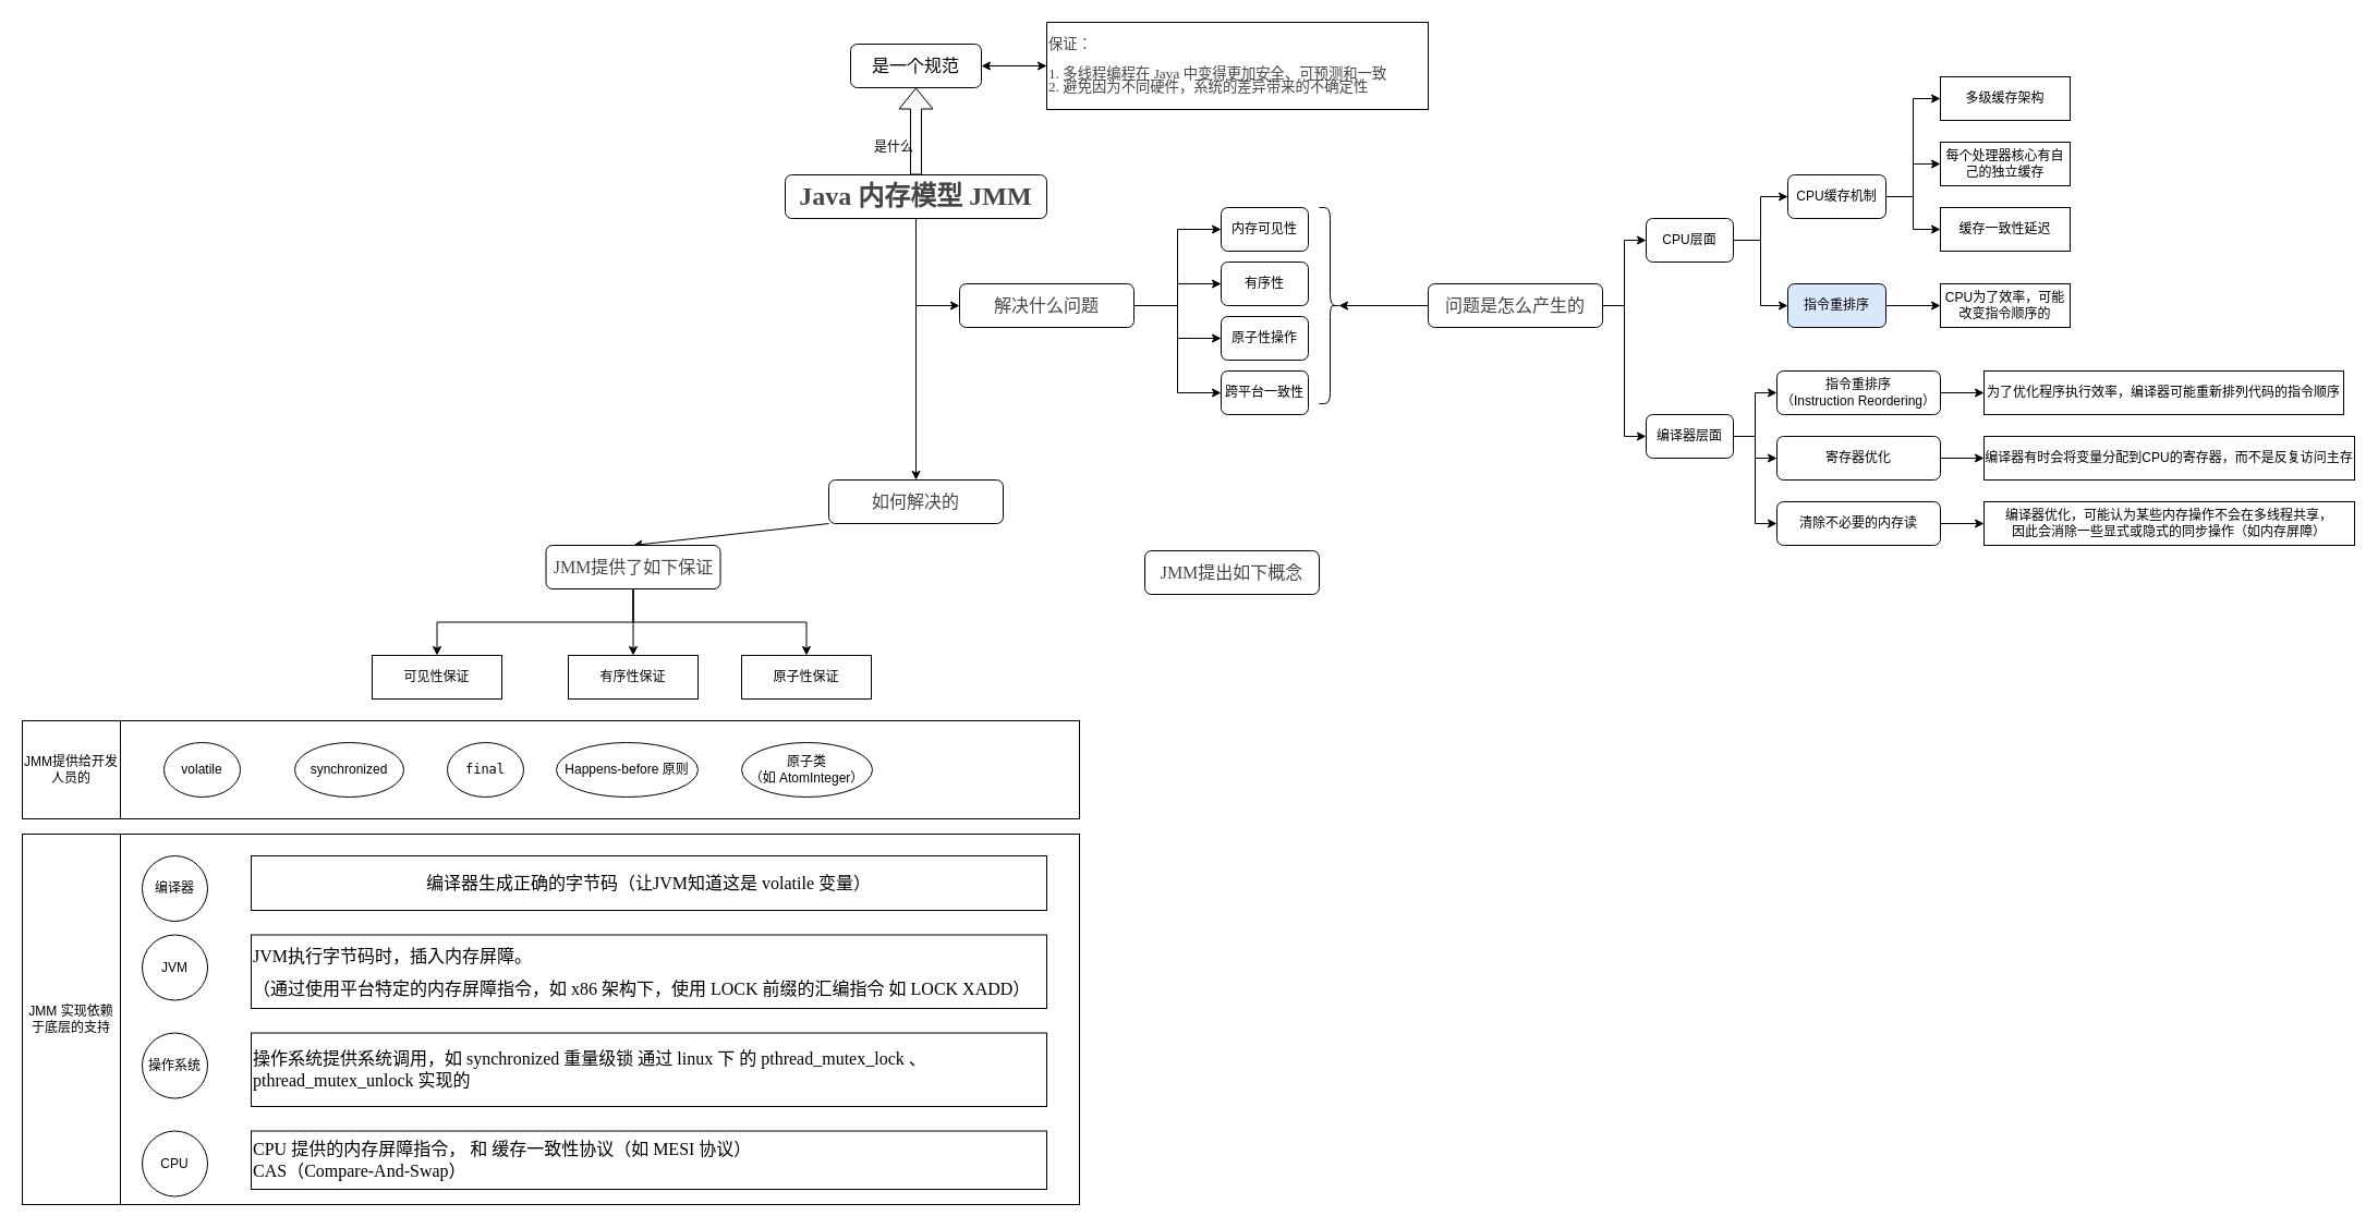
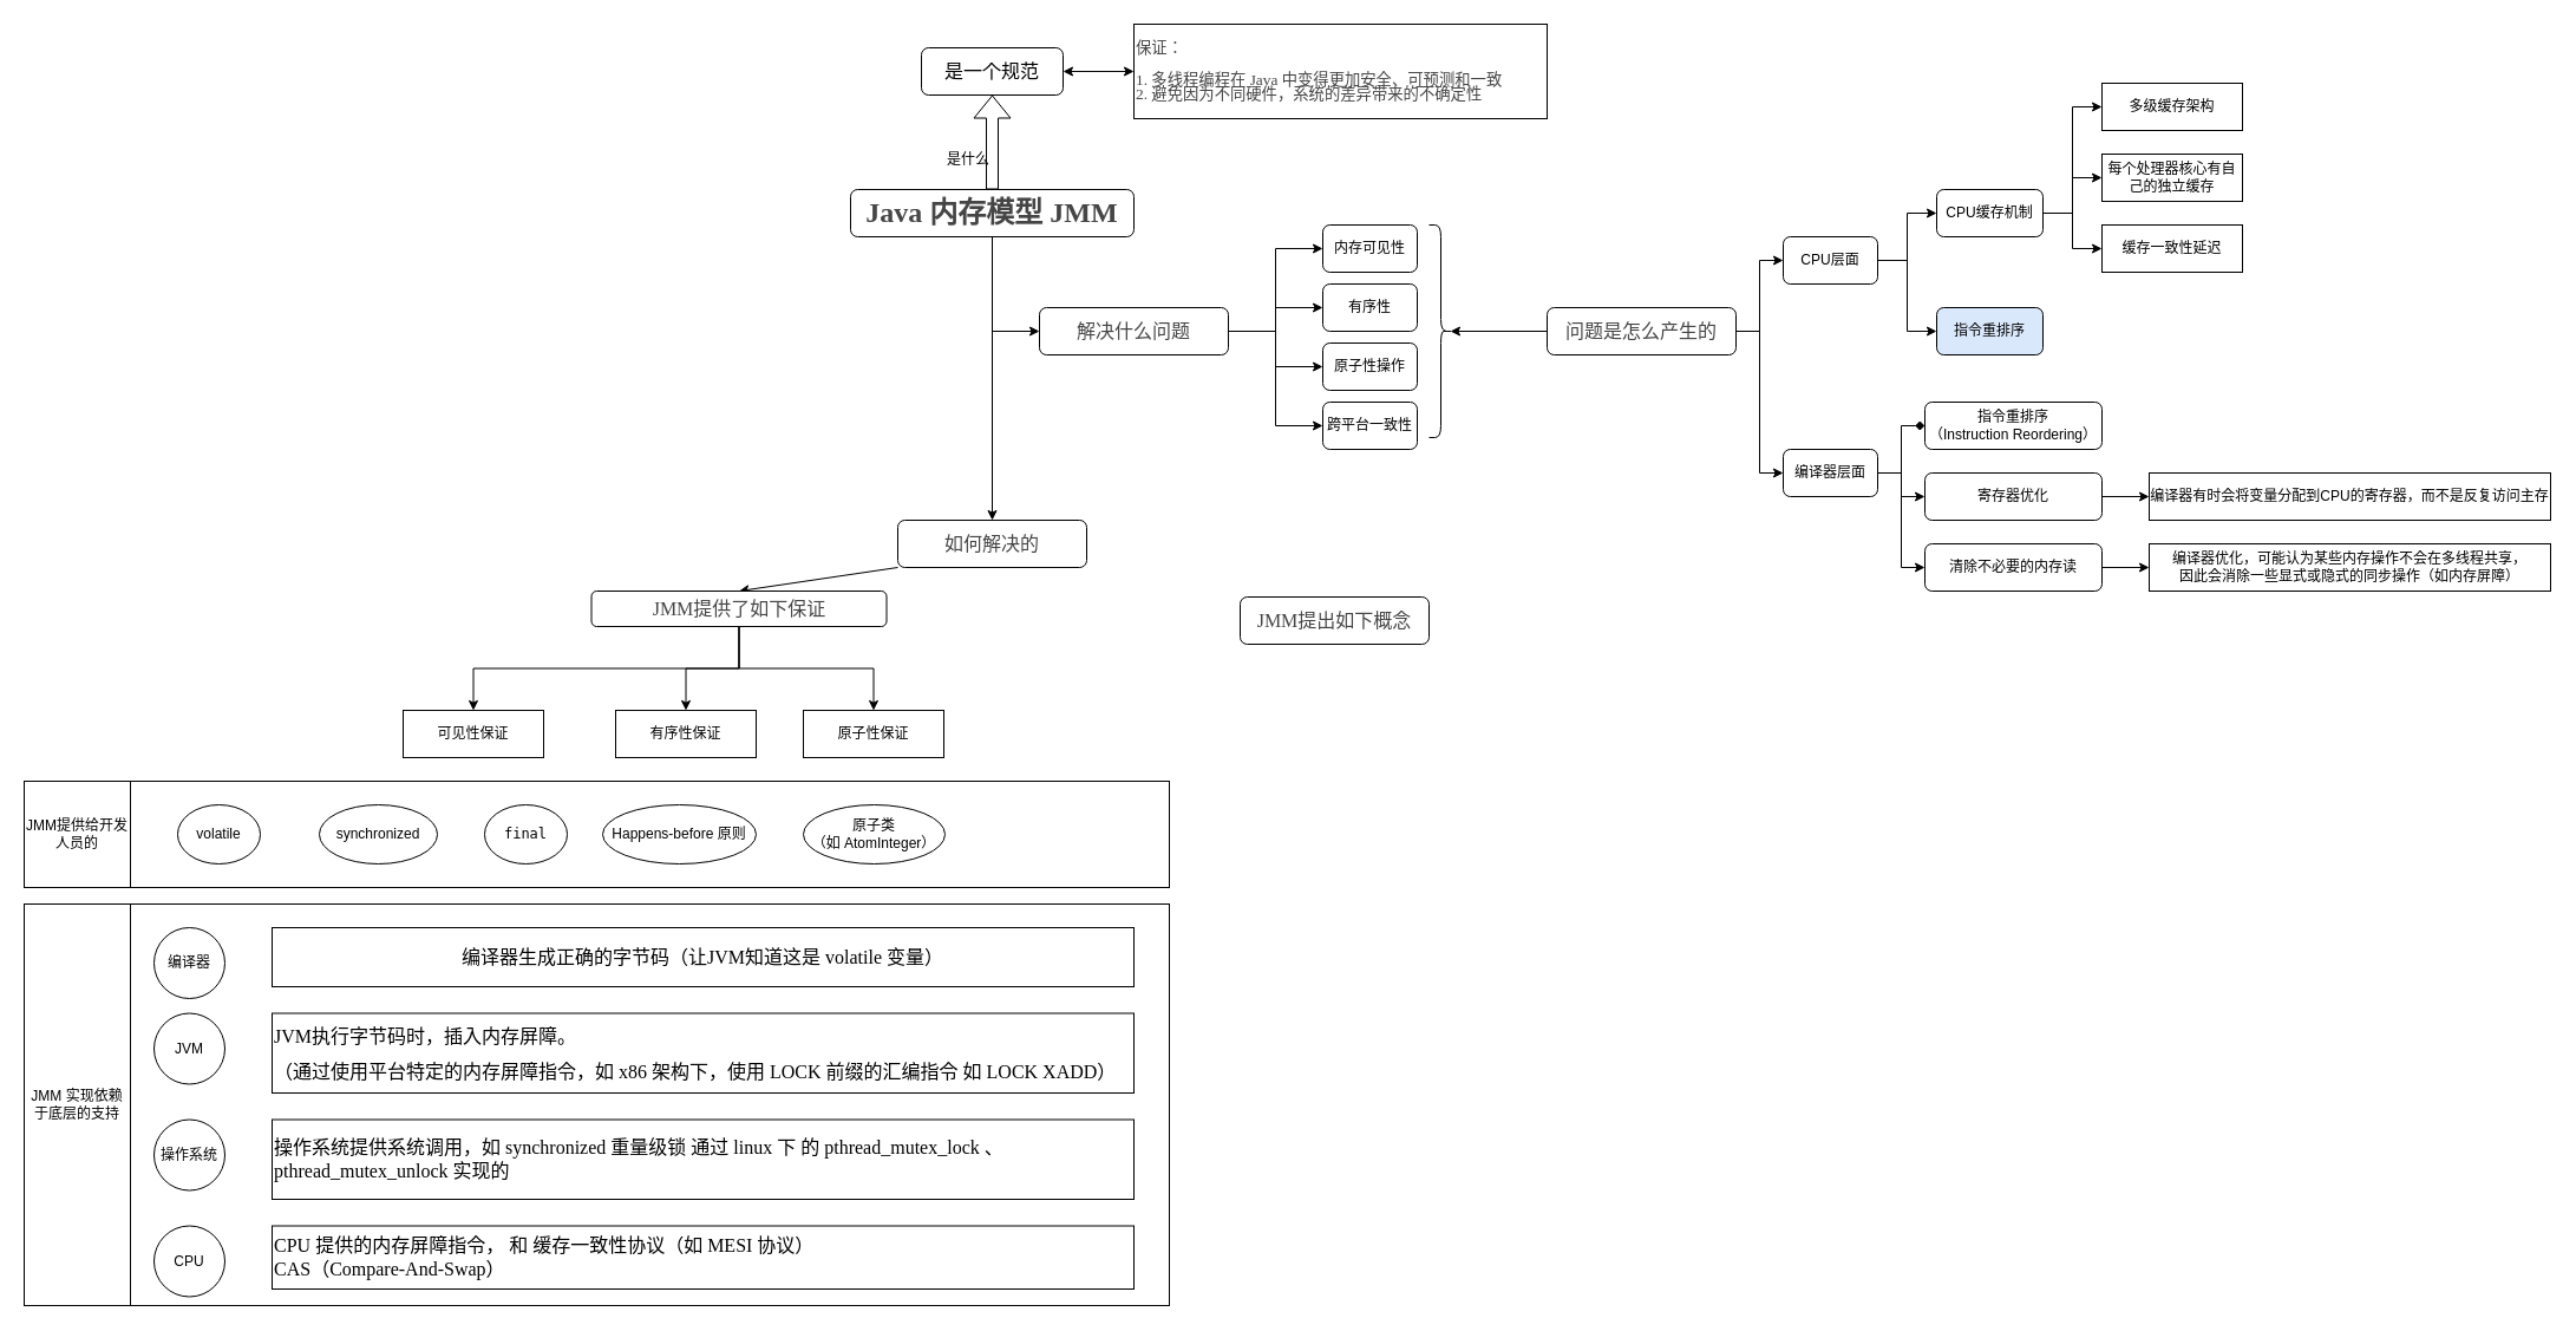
- <mxCell id="31" style="edgeStyle=orthogonalEdgeStyle;rounded=0;orthogonalLoop=1;jettySize=auto;html=1;entryX=0;entryY=0.5;entryDx=0;entryDy=0;" edge="1" parent="1" source="32" target="36"><mxGeometry relative="1" as="geometry" /></mxCell>
- <mxCell id="36" value="CPU为了效率，可能改变指令顺序的" style="rounded=0;whiteSpace=wrap;html=1;" vertex="1" parent="1"><mxGeometry x="1780" y="260" width="119" height="40" as="geometry" /></mxCell>
- <mxCell id="37" style="edgeStyle=orthogonalEdgeStyle;rounded=0;orthogonalLoop=1;jettySize=auto;html=1;" edge="1" parent="1" source="40" target="42"><mxGeometry relative="1" as="geometry" /></mxCell>
+ <mxCell id="37" style="edgeStyle=orthogonalEdgeStyle;rounded=0;orthogonalLoop=1;jettySize=auto;html=1;endArrow=diamond;" edge="1" parent="1" source="40" target="42"><mxGeometry relative="1" as="geometry" /></mxCell>
- <mxCell id="41" style="edgeStyle=orthogonalEdgeStyle;rounded=0;orthogonalLoop=1;jettySize=auto;html=1;" edge="1" parent="1" source="42" target="47"><mxGeometry relative="1" as="geometry" /></mxCell>
- <mxCell id="47" value="为了优化程序执行效率，编译器可能重新排列代码的指令顺序" style="rounded=0;whiteSpace=wrap;html=1;" vertex="1" parent="1"><mxGeometry x="1820" y="340" width="330" height="40" as="geometry" /></mxCell>
- <mxCell id="55" value="&lt;span style=&quot;font-family: 微软雅黑; color: rgb(69, 69, 69);&quot;&gt;&lt;font style=&quot;font-size: 16px;&quot;&gt;JMM提供了如下保证&lt;/font&gt;&lt;/span&gt;" style="rounded=1;whiteSpace=wrap;html=1;" vertex="1" parent="1"><mxGeometry x="500.5" y="500" width="160" height="40" as="geometry" /></mxCell>
+ <mxCell id="55" value="&lt;span style=&quot;font-family: 微软雅黑; color: rgb(69, 69, 69);&quot;&gt;&lt;font style=&quot;font-size: 16px;&quot;&gt;JMM提供了如下保证&lt;/font&gt;&lt;/span&gt;" style="rounded=1;whiteSpace=wrap;html=1;" vertex="1" parent="1"><mxGeometry x="500.5" y="500" width="250" height="30" as="geometry" /></mxCell>
